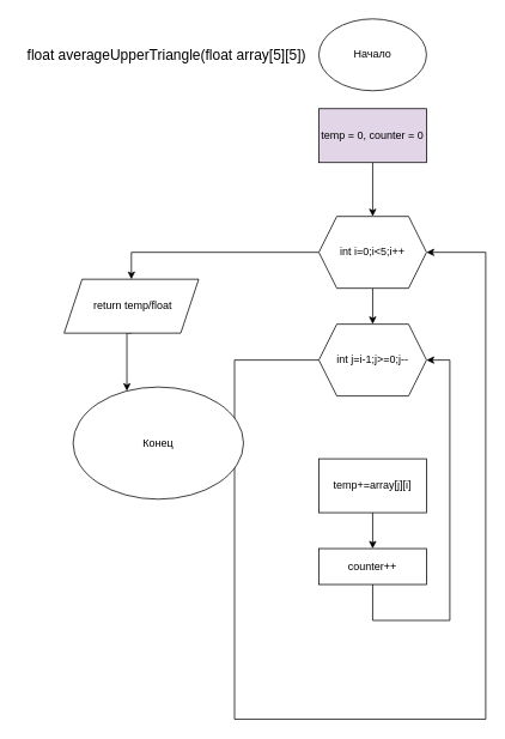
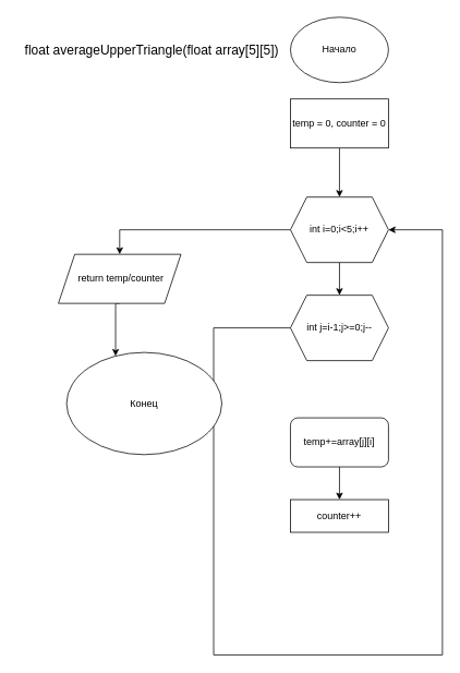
- <mxCell id="4" value="temp = 0, counter = 0" style="rounded=0;whiteSpace=wrap;html=1;fillColor=#e1d5e7;" parent="1" vertex="1"><mxGeometry x="355" y="120" width="120" height="60" as="geometry" /></mxCell>
+ <mxCell id="4" value="temp = 0, counter = 0" style="rounded=0;whiteSpace=wrap;html=1;" parent="1" vertex="1"><mxGeometry x="355" y="120" width="120" height="60" as="geometry" /></mxCell>
- <mxCell id="12" value="&amp;nbsp;return temp/float" style="shape=parallelogram;perimeter=parallelogramPerimeter;whiteSpace=wrap;html=1;fixedSize=1;fontSize=12;" parent="1" vertex="1"><mxGeometry x="71" y="310" width="150" height="60" as="geometry" /></mxCell>
+ <mxCell id="12" value="&amp;nbsp;return temp/counter" style="shape=parallelogram;perimeter=parallelogramPerimeter;whiteSpace=wrap;html=1;fixedSize=1;fontSize=12;" parent="1" vertex="1"><mxGeometry x="71" y="310" width="150" height="60" as="geometry" /></mxCell>
- <mxCell id="15" value="temp+=array[j][i]" style="rounded=0;whiteSpace=wrap;html=1;" vertex="1" parent="1"><mxGeometry x="355" y="510" width="120" height="60" as="geometry" /></mxCell>
+ <mxCell id="15" value="temp+=array[j][i]" style="whiteSpace=wrap;html=1;rounded=1;" vertex="1" parent="1"><mxGeometry x="355" y="510" width="120" height="60" as="geometry" /></mxCell>
- <mxCell id="16" style="edgeStyle=orthogonalEdgeStyle;rounded=0;orthogonalLoop=1;jettySize=auto;html=1;exitX=0.5;exitY=1;exitDx=0;exitDy=0;entryX=1;entryY=0.5;entryDx=0;entryDy=0;" edge="1" parent="1" source="17" target="10"><mxGeometry relative="1" as="geometry"><Array as="points"><mxPoint x="415" y="690" /><mxPoint x="501" y="690" /><mxPoint x="501" y="400" /></Array></mxGeometry></mxCell>
